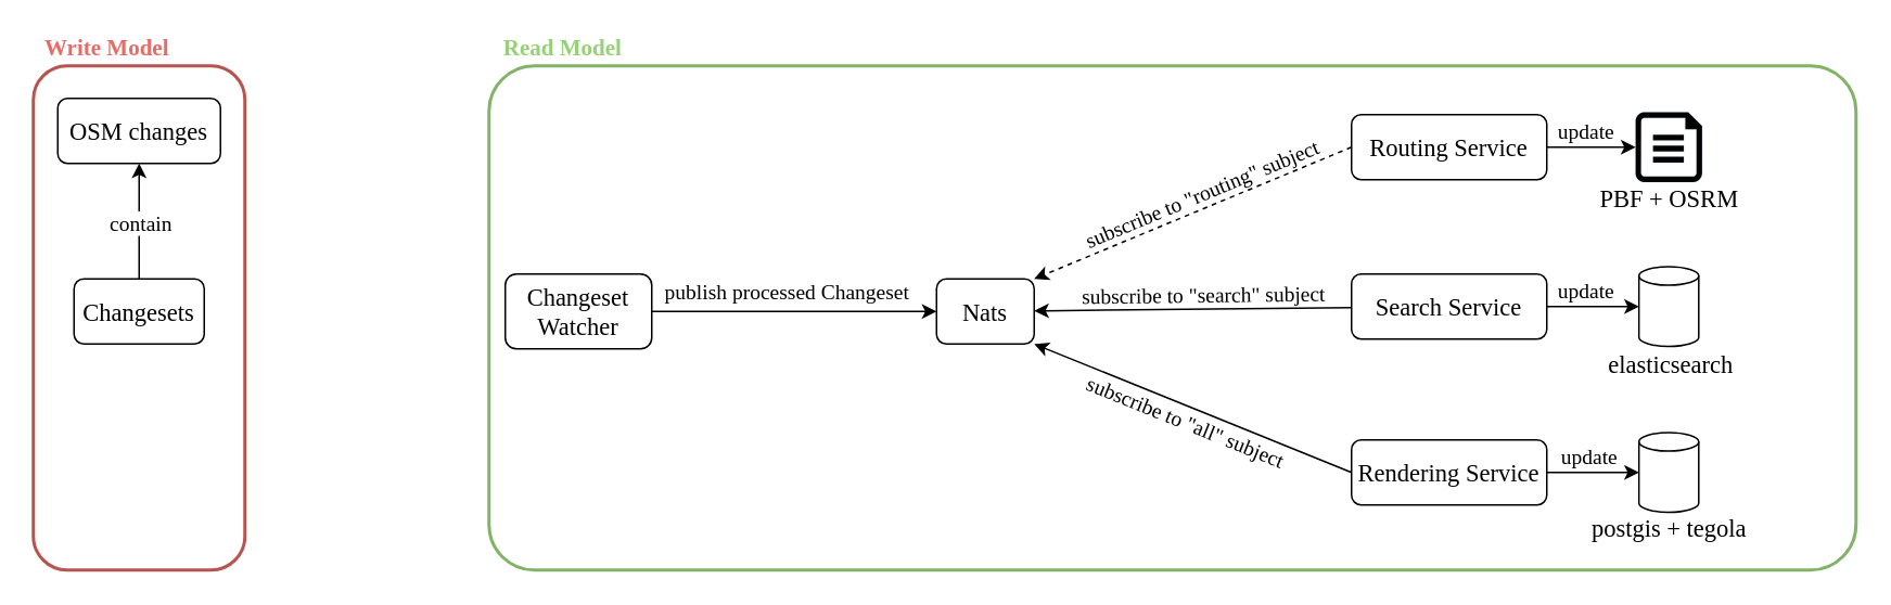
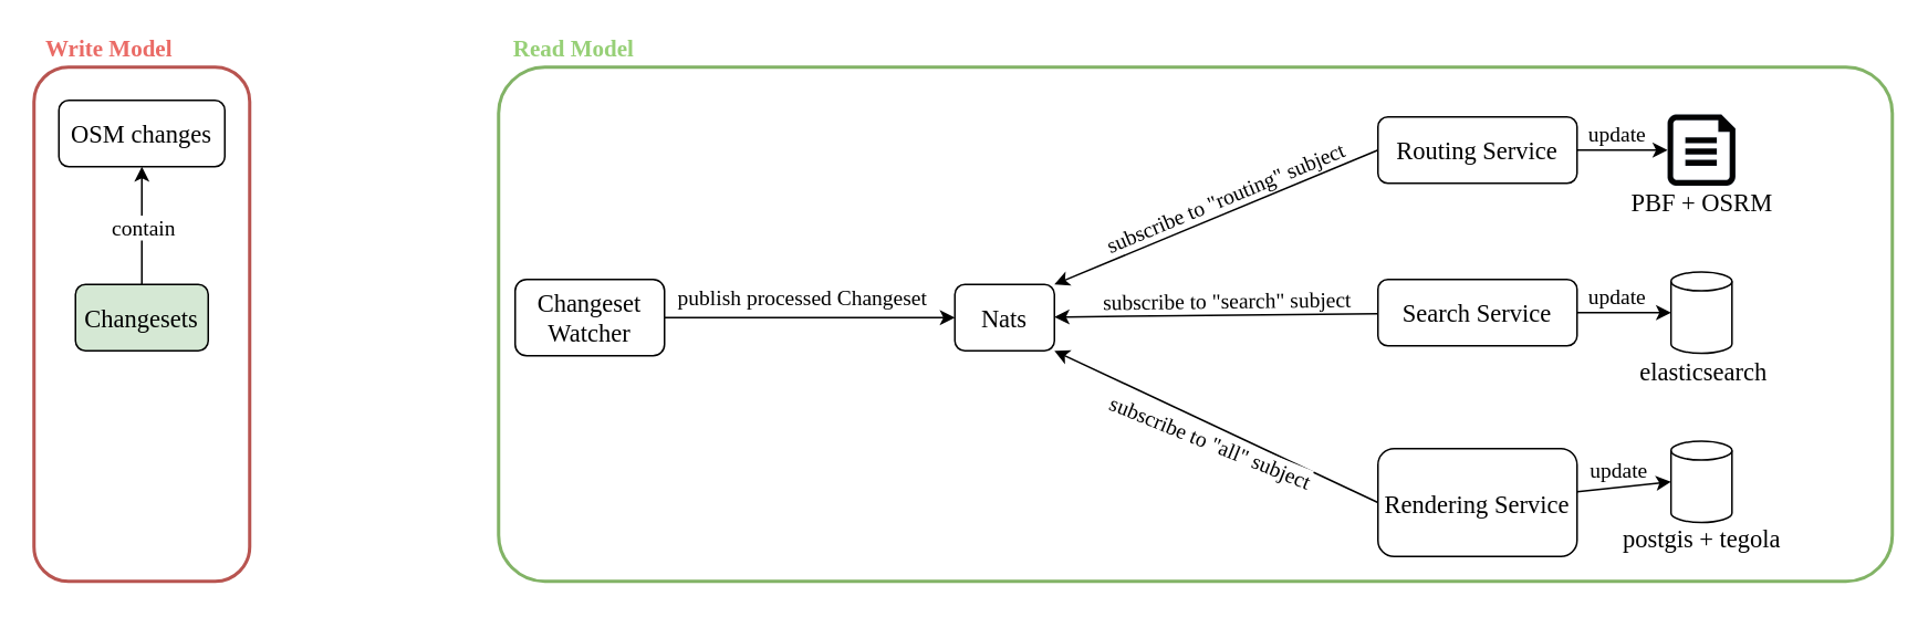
- <mxCell id="14" style="edgeStyle=none;html=1;entryX=1;entryY=0;entryDx=0;entryDy=0;startArrow=none;startFill=0;endArrow=classic;endFill=1;exitX=0;exitY=0.5;exitDx=0;exitDy=0;fontFamily=Times New Roman;dashed=1;" parent="1" source="18" target="13" edge="1"><mxGeometry relative="1" as="geometry" /></mxCell>
+ <mxCell id="14" style="edgeStyle=none;html=1;entryX=1;entryY=0;entryDx=0;entryDy=0;startArrow=none;startFill=0;endArrow=classic;endFill=1;exitX=0;exitY=0.5;exitDx=0;exitDy=0;fontFamily=Times New Roman;" parent="1" source="18" target="13" edge="1"><mxGeometry relative="1" as="geometry" /></mxCell>
- <mxCell id="10" value="Changesets" style="rounded=1;whiteSpace=wrap;html=1;fontFamily=Times New Roman;fontSize=15;" parent="1" vertex="1"><mxGeometry x="45" y="171" width="80" height="40" as="geometry" /></mxCell>
+ <mxCell id="10" value="Changesets" style="rounded=1;whiteSpace=wrap;html=1;fontFamily=Times New Roman;fontSize=15;fillColor=#d5e8d4;" parent="1" vertex="1"><mxGeometry x="45" y="171" width="80" height="40" as="geometry" /></mxCell>
- <mxCell id="24" value="Rendering Service" style="rounded=1;whiteSpace=wrap;html=1;fontFamily=Times New Roman;fontSize=15;" parent="1" vertex="1"><mxGeometry x="830" y="270" width="120" height="40" as="geometry" /></mxCell>
+ <mxCell id="24" value="Rendering Service" style="rounded=1;whiteSpace=wrap;html=1;fontFamily=Times New Roman;fontSize=15;" parent="1" vertex="1"><mxGeometry x="830" y="270" width="120" height="65" as="geometry" /></mxCell>
